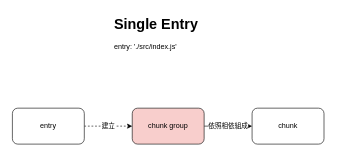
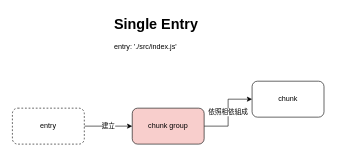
- <mxCell id="6" value="entry" style="rounded=1;whiteSpace=wrap;html=1;" vertex="1" parent="1"><mxGeometry x="20" y="180" width="120" height="60" as="geometry" /></mxCell>
+ <mxCell id="6" value="entry" style="rounded=1;whiteSpace=wrap;html=1;dashed=1;" vertex="1" parent="1"><mxGeometry x="20" y="180" width="120" height="60" as="geometry" /></mxCell>
- <mxCell id="5" value="建立" style="edgeStyle=orthogonalEdgeStyle;rounded=0;orthogonalLoop=1;jettySize=auto;html=1;entryX=0;entryY=0.5;entryDx=0;entryDy=0;dashed=1;" edge="1" parent="1" source="6" target="3"><mxGeometry relative="1" as="geometry"><mxPoint x="220" y="210" as="targetPoint" /></mxGeometry></mxCell>
+ <mxCell id="5" value="建立" style="edgeStyle=orthogonalEdgeStyle;rounded=0;orthogonalLoop=1;jettySize=auto;html=1;entryX=0;entryY=0.5;entryDx=0;entryDy=0;" edge="1" parent="1" source="6" target="3"><mxGeometry relative="1" as="geometry"><mxPoint x="220" y="210" as="targetPoint" /></mxGeometry></mxCell>
- <mxCell id="7" value="chunk" style="whiteSpace=wrap;html=1;rounded=1;" vertex="1" parent="1"><mxGeometry x="420" y="180" width="120" height="60" as="geometry" /></mxCell>
+ <mxCell id="7" value="chunk" style="whiteSpace=wrap;html=1;rounded=1;" vertex="1" parent="1"><mxGeometry x="420" y="135" width="120" height="60" as="geometry" /></mxCell>
